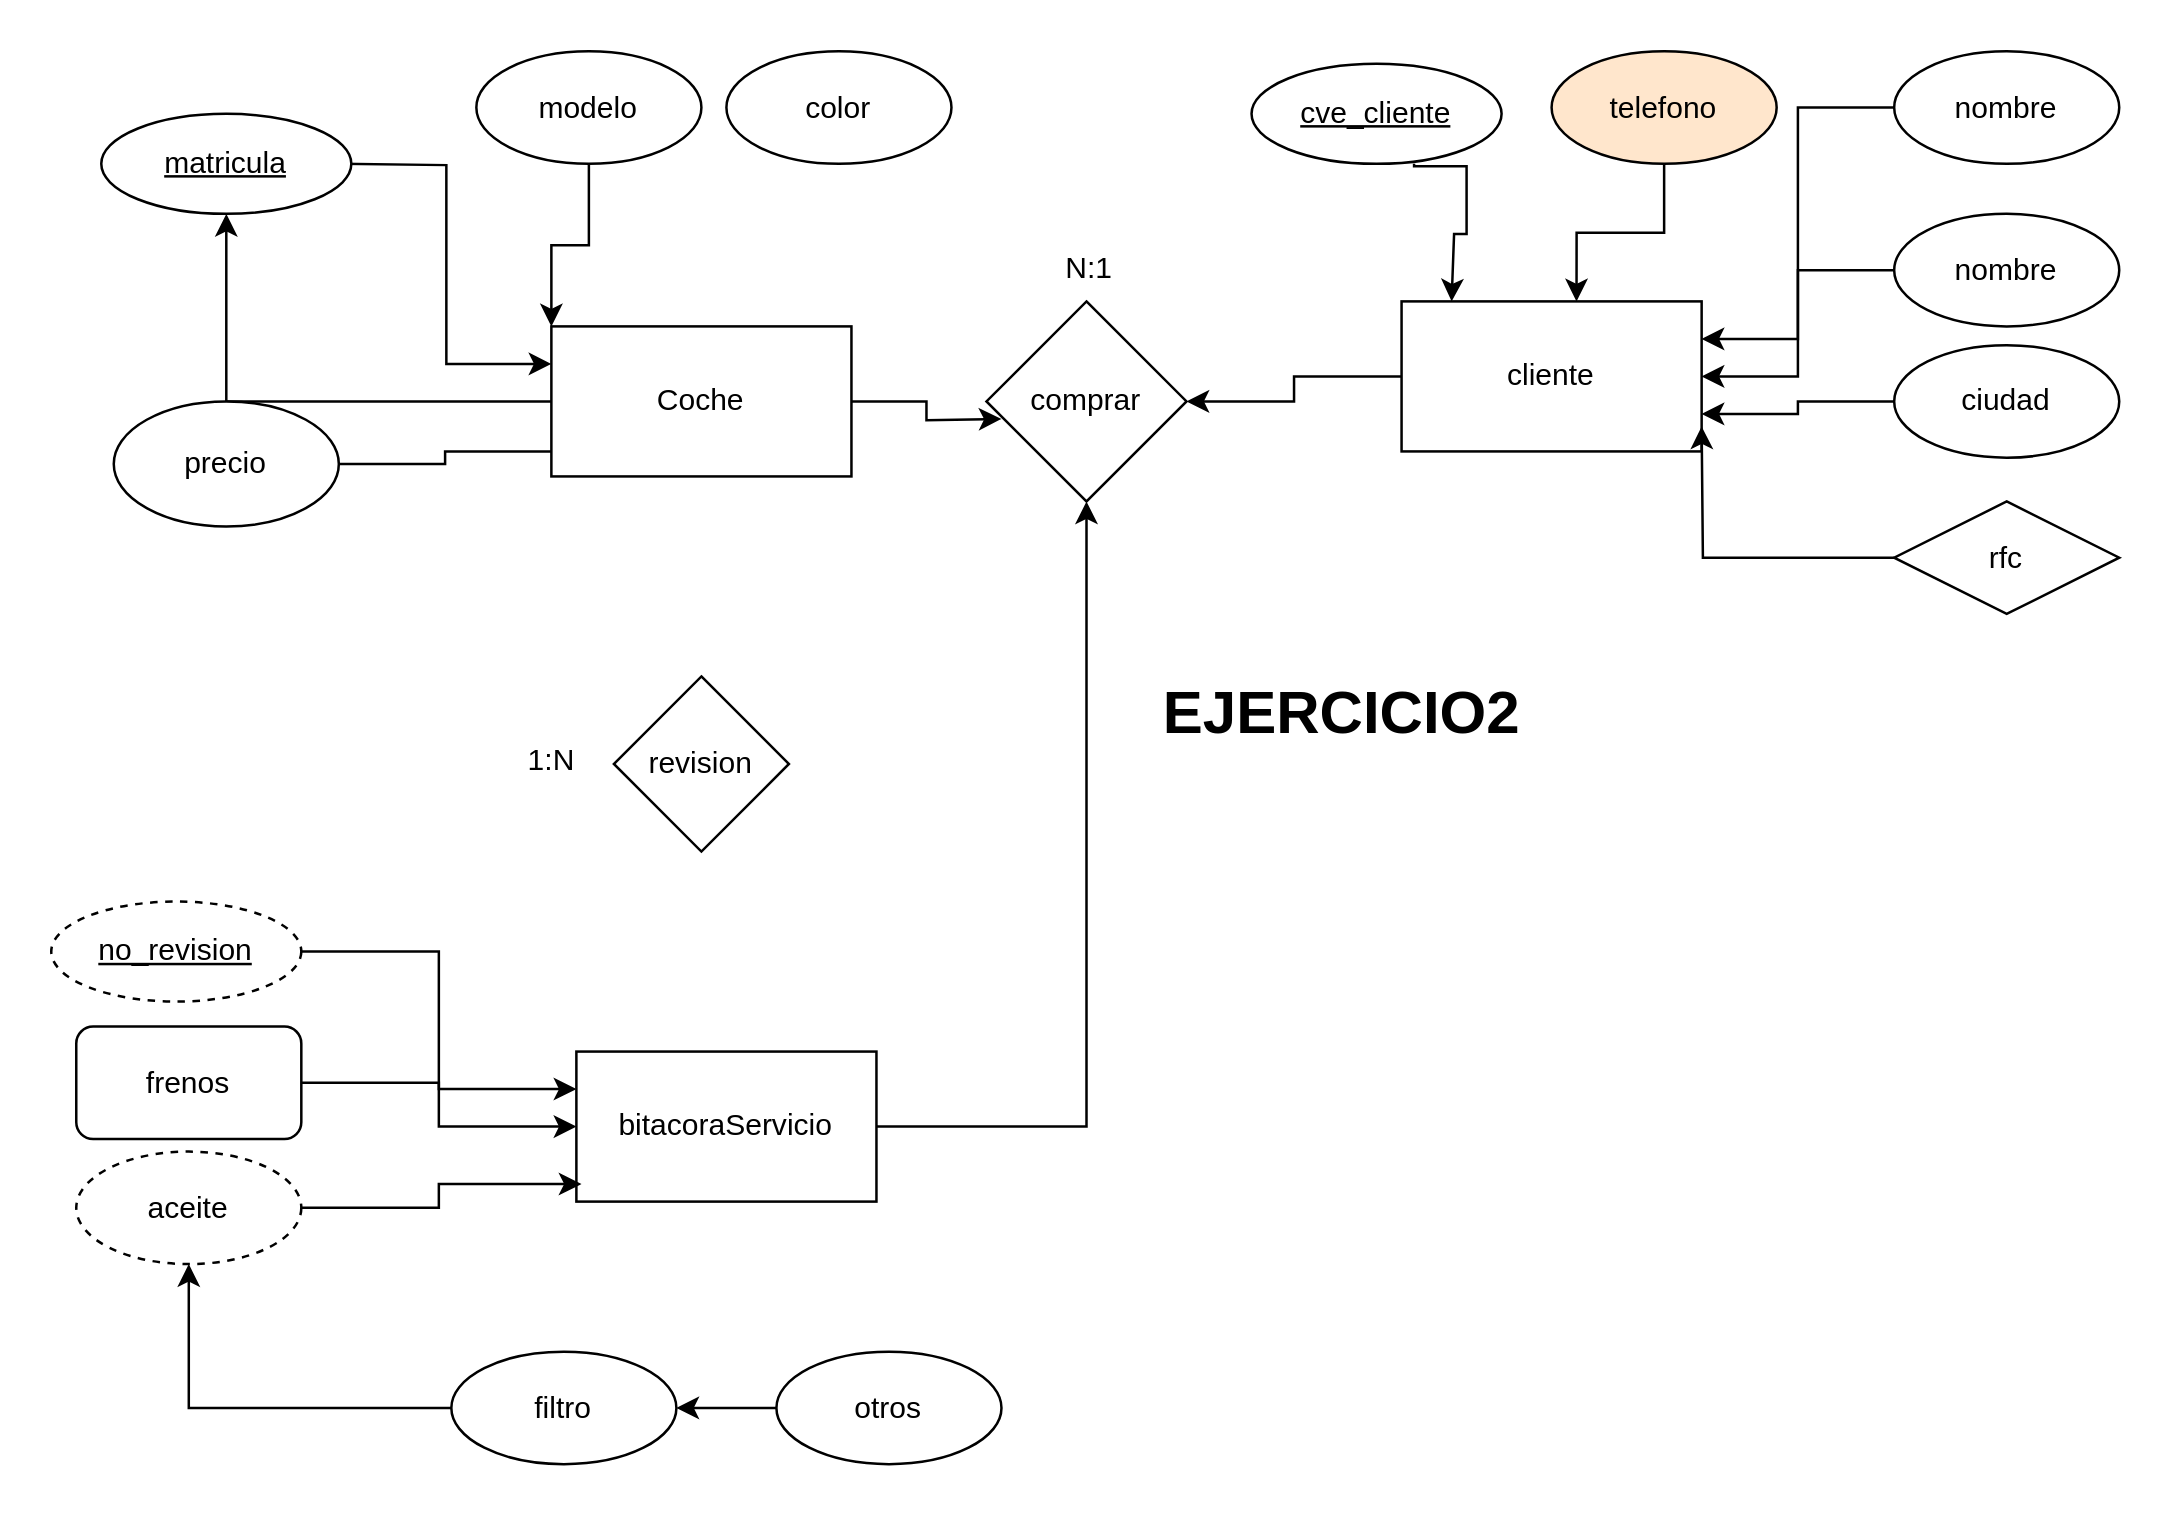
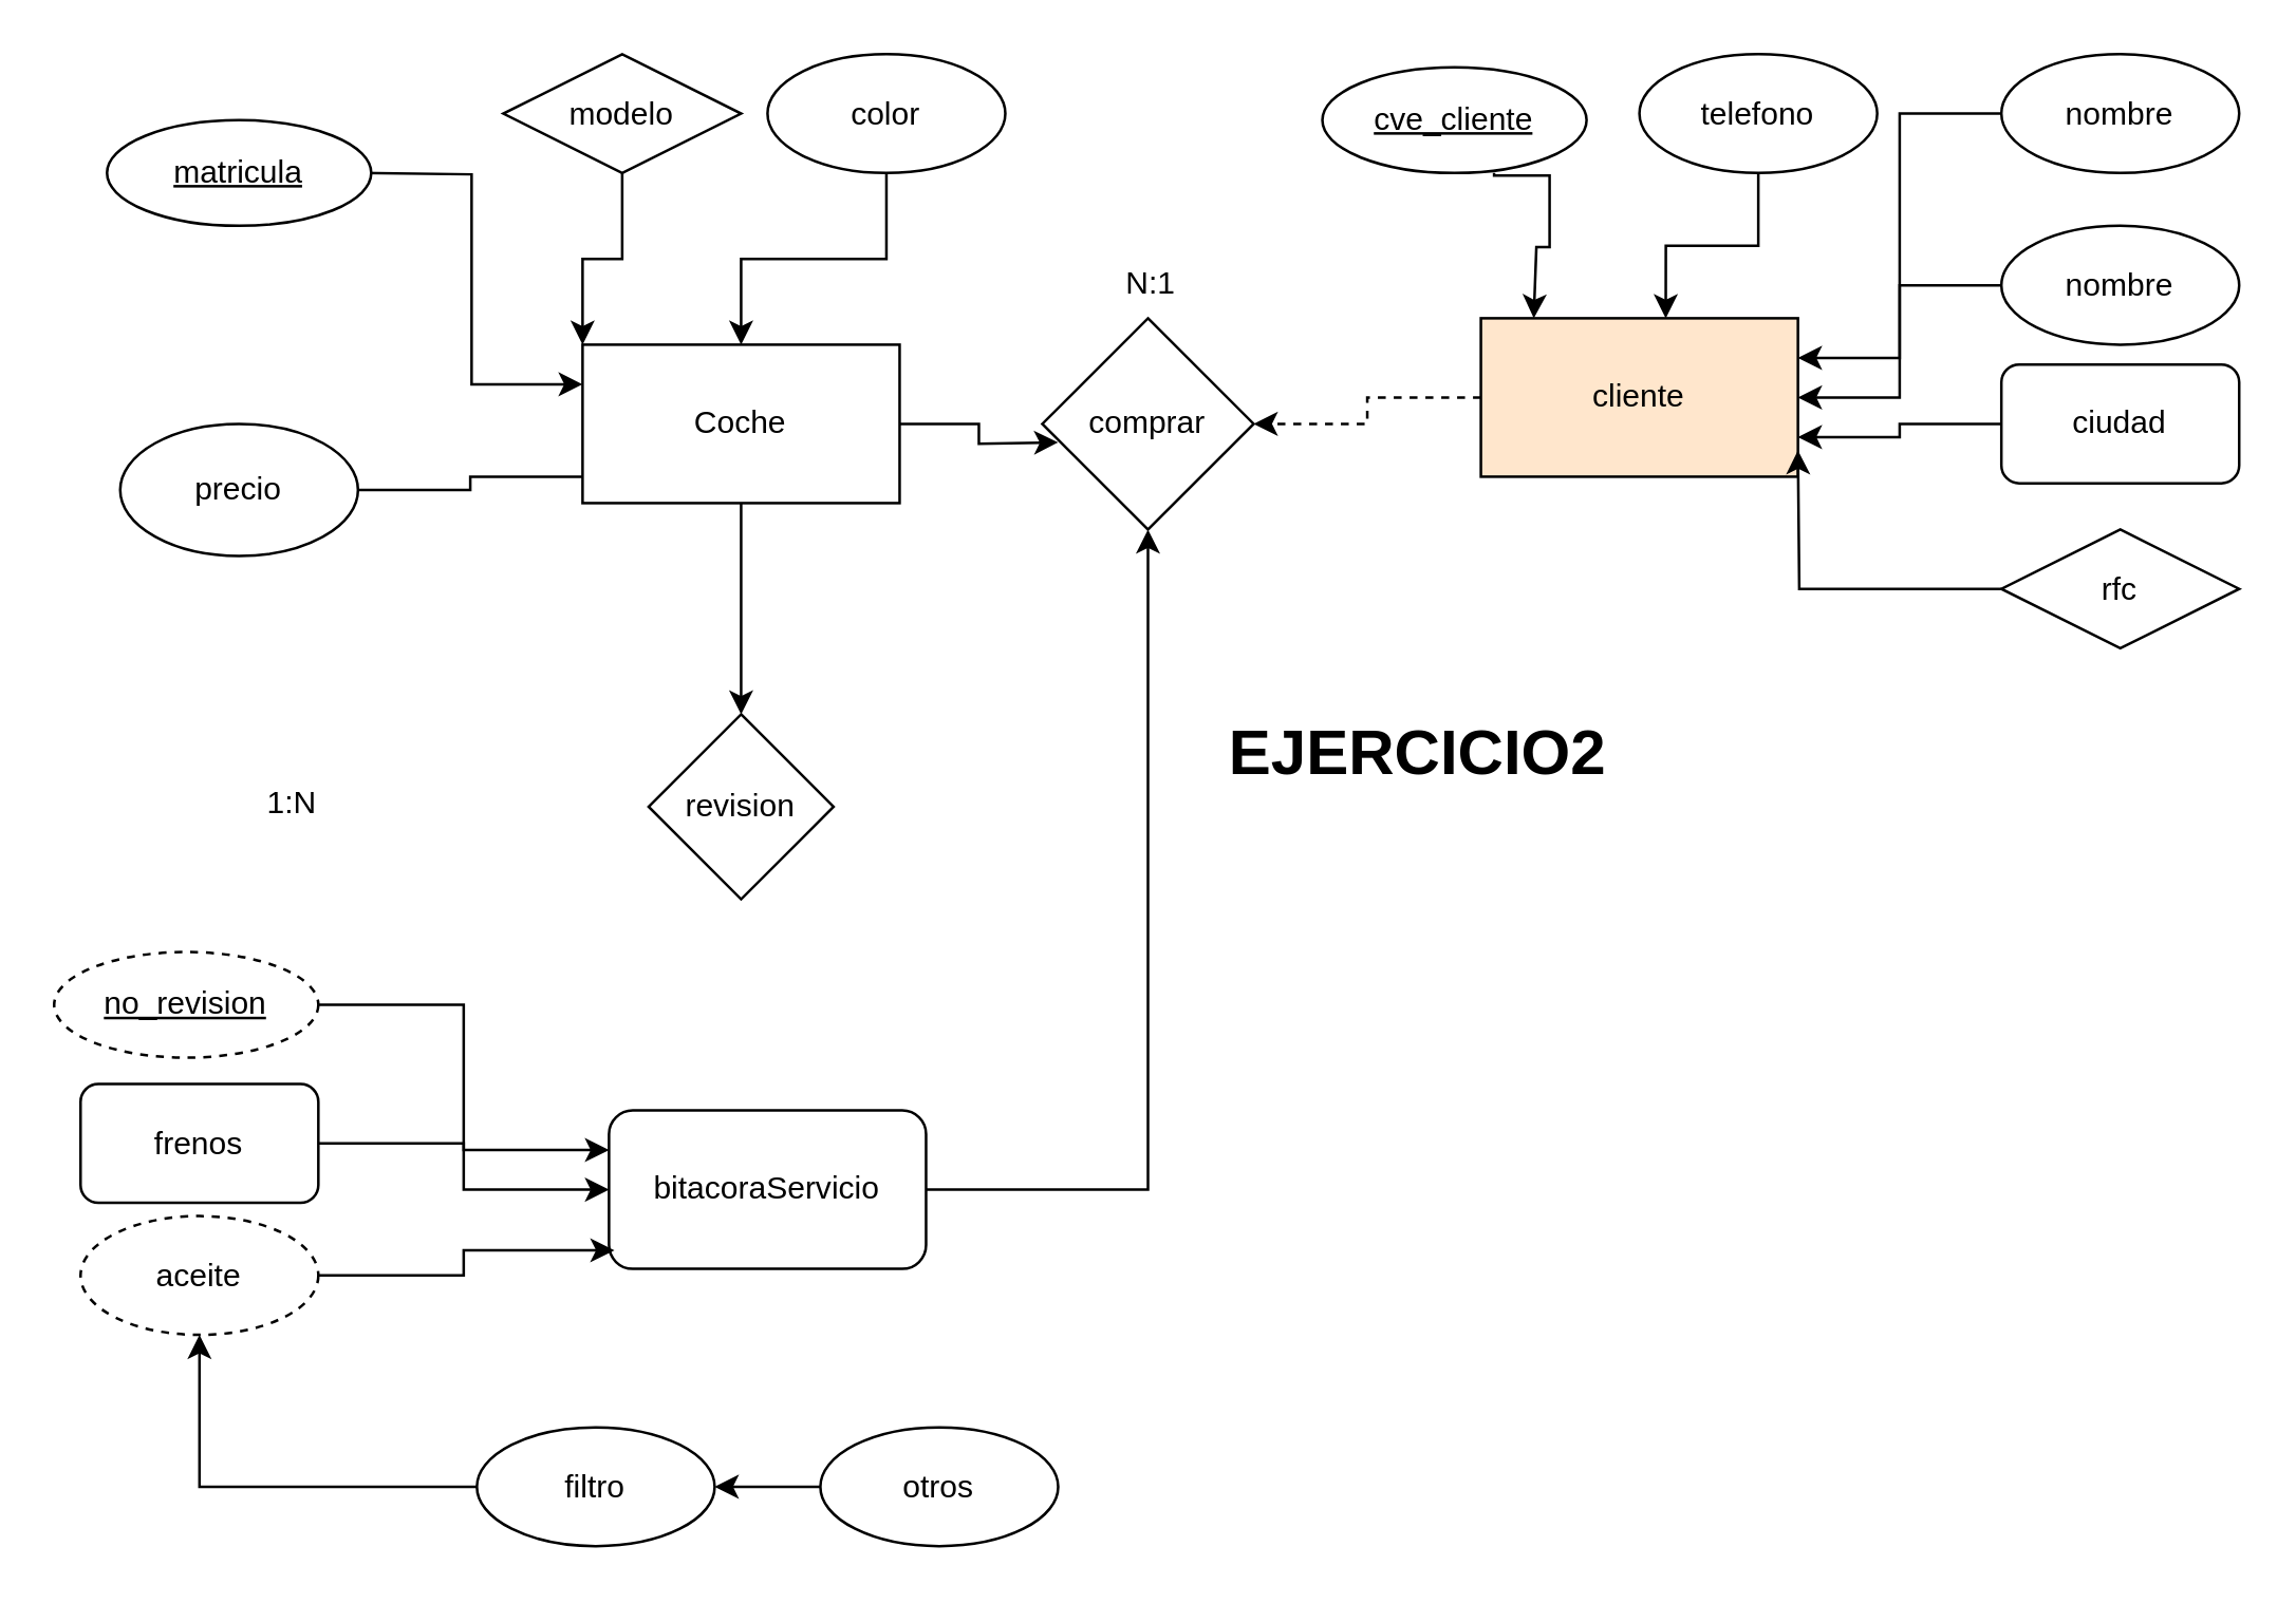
- <mxCell id="9" value="&lt;font style=&quot;vertical-align: inherit;&quot;&gt;&lt;font style=&quot;vertical-align: inherit;&quot;&gt;modelo&lt;/font&gt;&lt;/font&gt;" style="ellipse;whiteSpace=wrap;html=1;" parent="1" vertex="1"><mxGeometry x="190" y="20" width="90" height="45" as="geometry" /></mxCell>
+ <mxCell id="9" value="&lt;font style=&quot;vertical-align: inherit;&quot;&gt;&lt;font style=&quot;vertical-align: inherit;&quot;&gt;modelo&lt;/font&gt;&lt;/font&gt;" style="rhombus;whiteSpace=wrap;html=1;" parent="1" vertex="1"><mxGeometry x="190" y="20" width="90" height="45" as="geometry" /></mxCell>
- <mxCell id="24" value="&lt;font style=&quot;vertical-align: inherit;&quot;&gt;&lt;font style=&quot;vertical-align: inherit;&quot;&gt;&lt;font style=&quot;vertical-align: inherit;&quot;&gt;&lt;font style=&quot;vertical-align: inherit;&quot;&gt;&lt;font style=&quot;vertical-align: inherit;&quot;&gt;&lt;font style=&quot;vertical-align: inherit;&quot;&gt;telefono&lt;/font&gt;&lt;/font&gt;&lt;/font&gt;&lt;/font&gt;&lt;/font&gt;&lt;/font&gt;" style="ellipse;whiteSpace=wrap;html=1;fillColor=#ffe6cc;" parent="1" vertex="1"><mxGeometry x="620" y="20" width="90" height="45" as="geometry" /></mxCell>
+ <mxCell id="24" value="&lt;font style=&quot;vertical-align: inherit;&quot;&gt;&lt;font style=&quot;vertical-align: inherit;&quot;&gt;&lt;font style=&quot;vertical-align: inherit;&quot;&gt;&lt;font style=&quot;vertical-align: inherit;&quot;&gt;&lt;font style=&quot;vertical-align: inherit;&quot;&gt;&lt;font style=&quot;vertical-align: inherit;&quot;&gt;telefono&lt;/font&gt;&lt;/font&gt;&lt;/font&gt;&lt;/font&gt;&lt;/font&gt;&lt;/font&gt;" style="ellipse;whiteSpace=wrap;html=1;" parent="1" vertex="1"><mxGeometry x="620" y="20" width="90" height="45" as="geometry" /></mxCell>
+ <mxCell id="10" style="edgeStyle=orthogonalEdgeStyle;rounded=0;orthogonalLoop=1;jettySize=auto;html=1;" parent="1" source="11" target="4" edge="1"><mxGeometry relative="1" as="geometry" /></mxCell>
- <mxCell id="13" value="&lt;font style=&quot;vertical-align: inherit;&quot;&gt;&lt;font style=&quot;vertical-align: inherit;&quot;&gt;&lt;font style=&quot;vertical-align: inherit;&quot;&gt;&lt;font style=&quot;vertical-align: inherit;&quot;&gt;cliente&lt;/font&gt;&lt;/font&gt;&lt;/font&gt;&lt;/font&gt;" style="rounded=0;whiteSpace=wrap;html=1;" parent="1" vertex="1"><mxGeometry x="560" y="120" width="120" height="60" as="geometry" /></mxCell>
+ <mxCell id="13" value="&lt;font style=&quot;vertical-align: inherit;&quot;&gt;&lt;font style=&quot;vertical-align: inherit;&quot;&gt;&lt;font style=&quot;vertical-align: inherit;&quot;&gt;&lt;font style=&quot;vertical-align: inherit;&quot;&gt;cliente&lt;/font&gt;&lt;/font&gt;&lt;/font&gt;&lt;/font&gt;" style="rounded=0;whiteSpace=wrap;html=1;fillColor=#ffe6cc;" parent="1" vertex="1"><mxGeometry x="560" y="120" width="120" height="60" as="geometry" /></mxCell>
- <mxCell id="12" style="edgeStyle=orthogonalEdgeStyle;rounded=0;orthogonalLoop=1;jettySize=auto;html=1;entryX=1;entryY=0.5;entryDx=0;entryDy=0;" edge="1" parent="1" source="13" target="25"><mxGeometry relative="1" as="geometry" /></mxCell>
+ <mxCell id="12" style="edgeStyle=orthogonalEdgeStyle;rounded=0;orthogonalLoop=1;jettySize=auto;html=1;entryX=1;entryY=0.5;entryDx=0;entryDy=0;dashed=1;" edge="1" parent="1" source="13" target="25"><mxGeometry relative="1" as="geometry" /></mxCell>
- <mxCell id="3" style="edgeStyle=orthogonalEdgeStyle;rounded=0;orthogonalLoop=1;jettySize=auto;html=1;" edge="1" parent="1" source="4" target="39"><mxGeometry relative="1" as="geometry" /></mxCell>
+ <mxCell id="3" style="edgeStyle=orthogonalEdgeStyle;rounded=0;orthogonalLoop=1;jettySize=auto;html=1;" edge="1" parent="1" source="4" target="37"><mxGeometry relative="1" as="geometry" /></mxCell>
- <mxCell id="20" value="&lt;font style=&quot;vertical-align: inherit;&quot;&gt;&lt;font style=&quot;vertical-align: inherit;&quot;&gt;ciudad&lt;/font&gt;&lt;/font&gt;" style="ellipse;whiteSpace=wrap;html=1;" parent="1" vertex="1"><mxGeometry x="757" y="137.5" width="90" height="45" as="geometry" /></mxCell>
+ <mxCell id="20" value="&lt;font style=&quot;vertical-align: inherit;&quot;&gt;&lt;font style=&quot;vertical-align: inherit;&quot;&gt;ciudad&lt;/font&gt;&lt;/font&gt;" style="whiteSpace=wrap;html=1;rounded=1;" parent="1" vertex="1"><mxGeometry x="757" y="137.5" width="90" height="45" as="geometry" /></mxCell>
- <mxCell id="43" value="1:N" style="text;strokeColor=none;fillColor=none;spacingLeft=4;spacingRight=4;overflow=hidden;rotatable=0;points=[[0,0.5],[1,0.5]];portConstraint=eastwest;fontSize=12;whiteSpace=wrap;html=1;" vertex="1" parent="1"><mxGeometry x="205" y="290" width="40" height="30" as="geometry" /></mxCell>
+ <mxCell id="43" value="1:N" style="text;strokeColor=none;fillColor=none;spacingLeft=4;spacingRight=4;overflow=hidden;rotatable=0;points=[[0,0.5],[1,0.5]];portConstraint=eastwest;fontSize=12;whiteSpace=wrap;html=1;" vertex="1" parent="1"><mxGeometry x="95" y="290" width="40" height="30" as="geometry" /></mxCell>
- <mxCell id="27" value="&lt;font style=&quot;vertical-align: inherit;&quot;&gt;&lt;font style=&quot;vertical-align: inherit;&quot;&gt;bitacoraServicio&lt;/font&gt;&lt;/font&gt;" style="rounded=0;whiteSpace=wrap;html=1;" parent="1" vertex="1"><mxGeometry x="230" y="420" width="120" height="60" as="geometry" /></mxCell>
+ <mxCell id="27" value="&lt;font style=&quot;vertical-align: inherit;&quot;&gt;&lt;font style=&quot;vertical-align: inherit;&quot;&gt;bitacoraServicio&lt;/font&gt;&lt;/font&gt;" style="whiteSpace=wrap;html=1;rounded=1;" parent="1" vertex="1"><mxGeometry x="230" y="420" width="120" height="60" as="geometry" /></mxCell>
